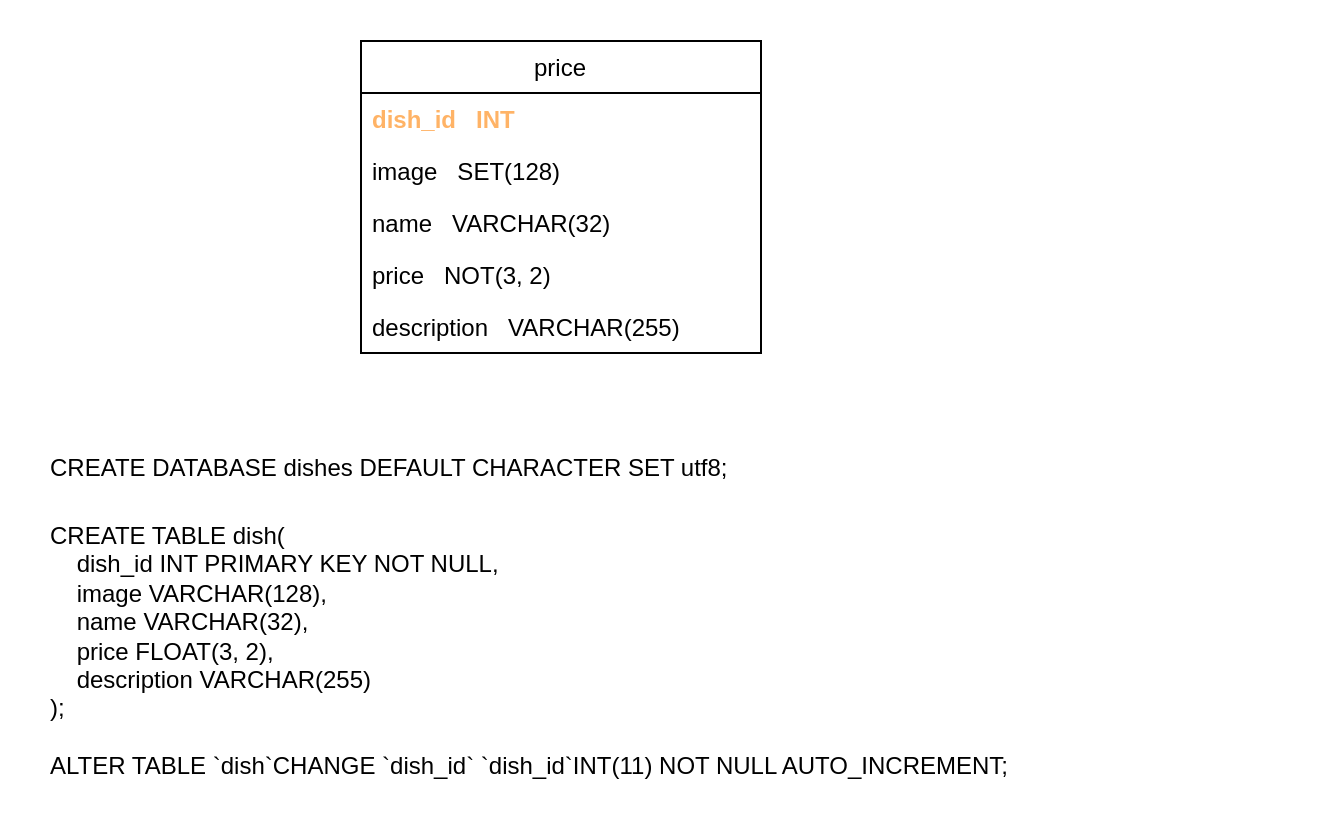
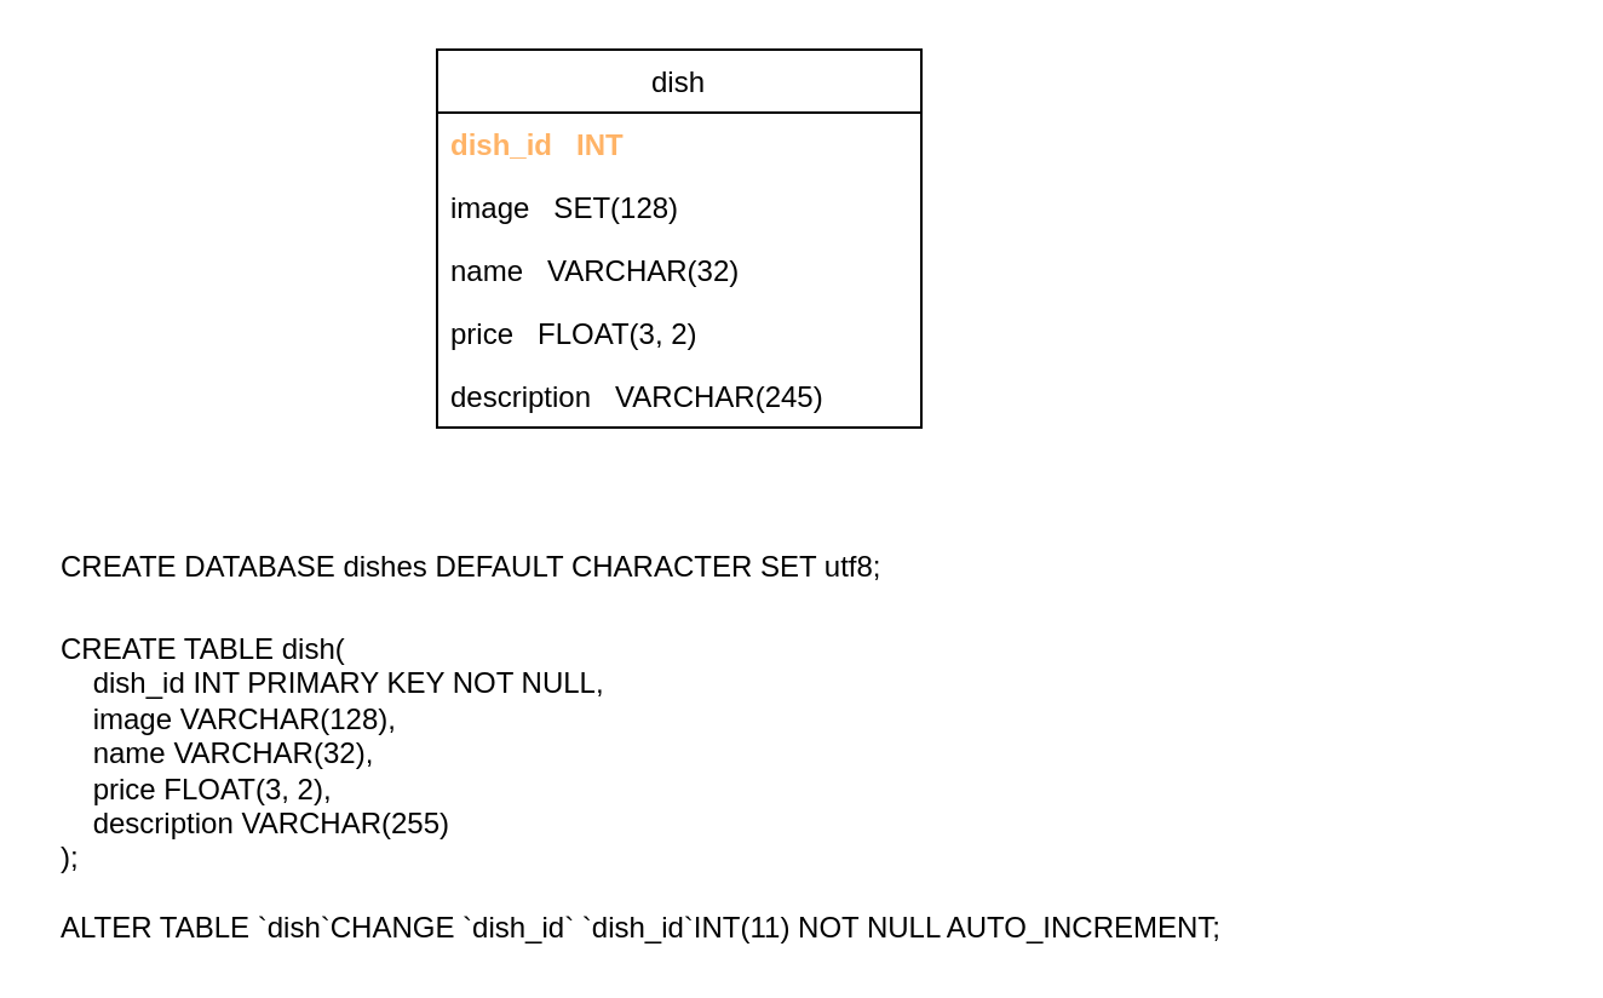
- <mxCell id="2" value="price" style="swimlane;fontStyle=0;childLayout=stackLayout;horizontal=1;startSize=26;fillColor=none;horizontalStack=0;resizeParent=1;resizeParentMax=0;resizeLast=0;collapsible=1;marginBottom=0;" vertex="1" parent="1"><mxGeometry x="180" y="20" width="200" height="156" as="geometry" /></mxCell>
+ <mxCell id="2" value="dish" style="swimlane;fontStyle=0;childLayout=stackLayout;horizontal=1;startSize=26;fillColor=none;horizontalStack=0;resizeParent=1;resizeParentMax=0;resizeLast=0;collapsible=1;marginBottom=0;" vertex="1" parent="1"><mxGeometry x="180" y="20" width="200" height="156" as="geometry" /></mxCell>
- <mxCell id="6" value="price   NOT(3, 2)" style="text;strokeColor=none;fillColor=none;align=left;verticalAlign=top;spacingLeft=4;spacingRight=4;overflow=hidden;rotatable=0;points=[[0,0.5],[1,0.5]];portConstraint=eastwest;" vertex="1" parent="2"><mxGeometry y="104" width="200" height="26" as="geometry" /></mxCell>
+ <mxCell id="6" value="price   FLOAT(3, 2)" style="text;strokeColor=none;fillColor=none;align=left;verticalAlign=top;spacingLeft=4;spacingRight=4;overflow=hidden;rotatable=0;points=[[0,0.5],[1,0.5]];portConstraint=eastwest;" vertex="1" parent="2"><mxGeometry y="104" width="200" height="26" as="geometry" /></mxCell>
- <mxCell id="7" value="description   VARCHAR(255)" style="text;strokeColor=none;fillColor=none;align=left;verticalAlign=top;spacingLeft=4;spacingRight=4;overflow=hidden;rotatable=0;points=[[0,0.5],[1,0.5]];portConstraint=eastwest;fontColor=default;fontStyle=0;" vertex="1" parent="2"><mxGeometry y="130" width="200" height="26" as="geometry" /></mxCell>
+ <mxCell id="7" value="description   VARCHAR(245)" style="text;strokeColor=none;fillColor=none;align=left;verticalAlign=top;spacingLeft=4;spacingRight=4;overflow=hidden;rotatable=0;points=[[0,0.5],[1,0.5]];portConstraint=eastwest;fontColor=default;fontStyle=0;" vertex="1" parent="2"><mxGeometry y="130" width="200" height="26" as="geometry" /></mxCell>
